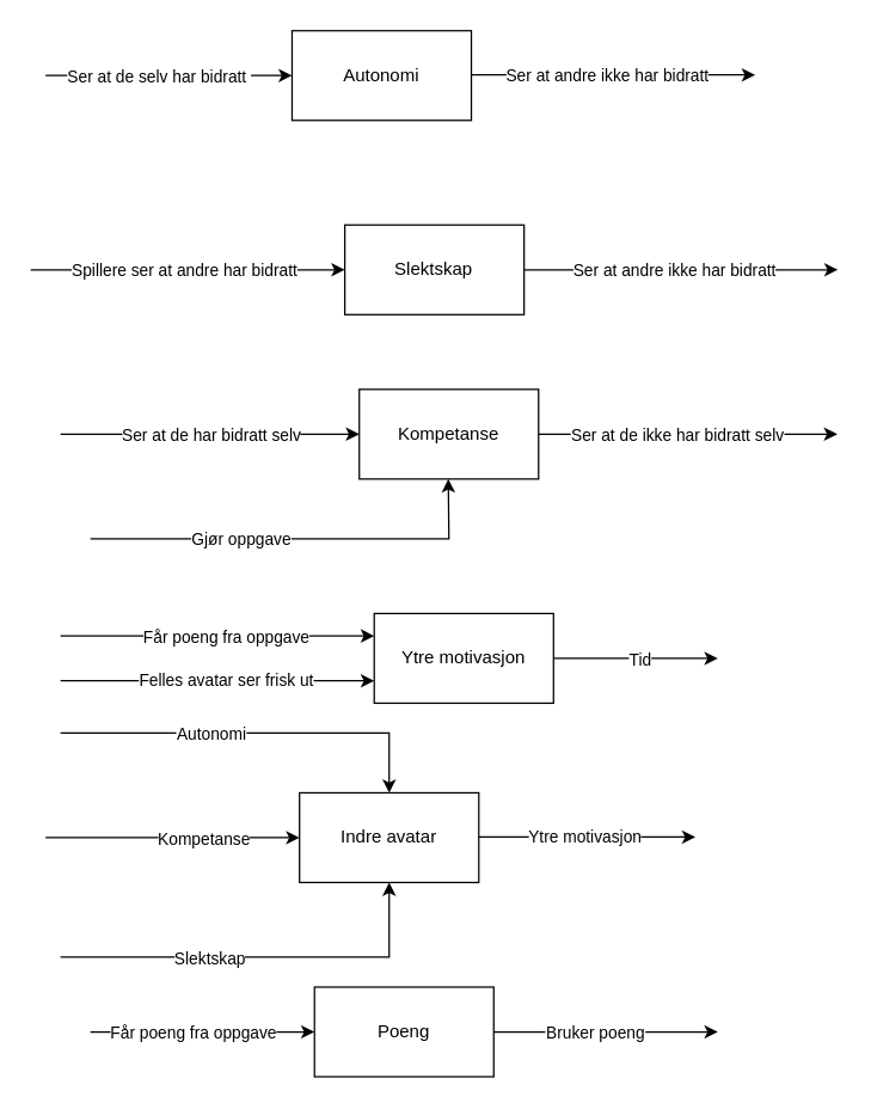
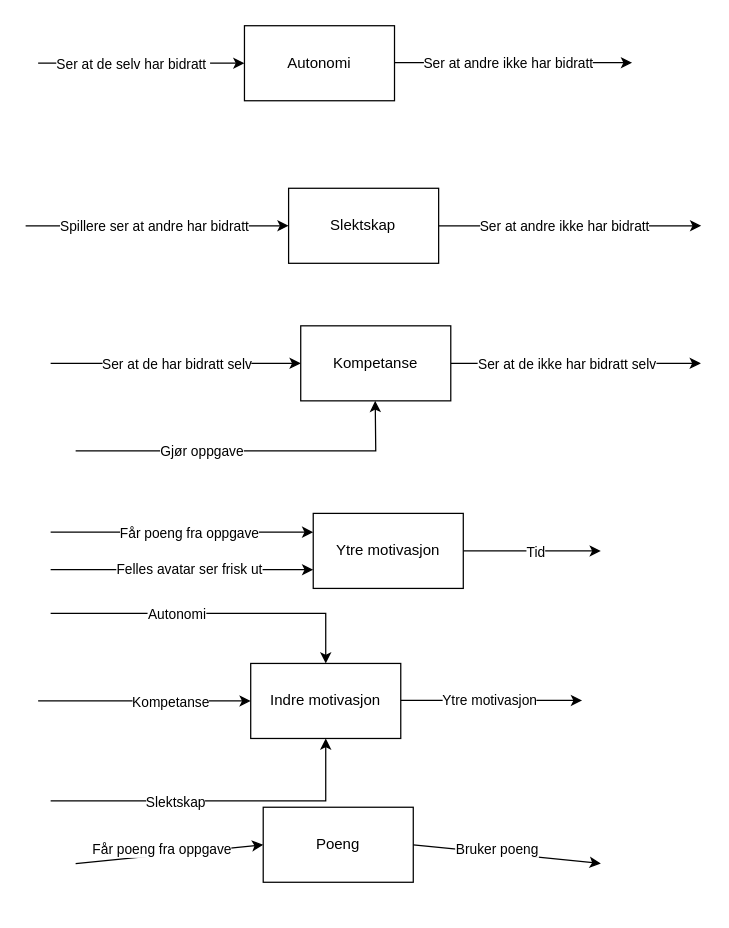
- <mxCell id="4" value="Indre avatar" style="rounded=0;whiteSpace=wrap;html=1;" vertex="1" parent="1"><mxGeometry x="200" y="530" width="120" height="60" as="geometry" /></mxCell>
+ <mxCell id="4" value="Indre motivasjon" style="rounded=0;whiteSpace=wrap;html=1;" vertex="1" parent="1"><mxGeometry x="200" y="530" width="120" height="60" as="geometry" /></mxCell>
- <mxCell id="11" value="Poeng" style="rounded=0;whiteSpace=wrap;html=1;" vertex="1" parent="1"><mxGeometry x="210" y="660" width="120" height="60" as="geometry" /></mxCell>
+ <mxCell id="11" value="Poeng" style="rounded=0;whiteSpace=wrap;html=1;" vertex="1" parent="1"><mxGeometry x="210" y="645" width="120" height="60" as="geometry" /></mxCell>
